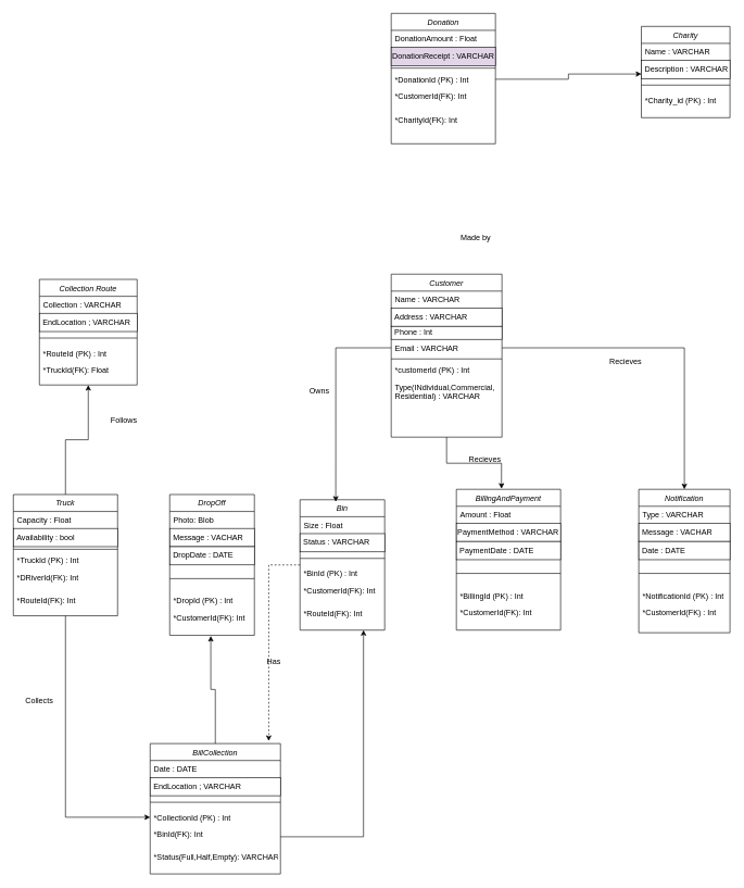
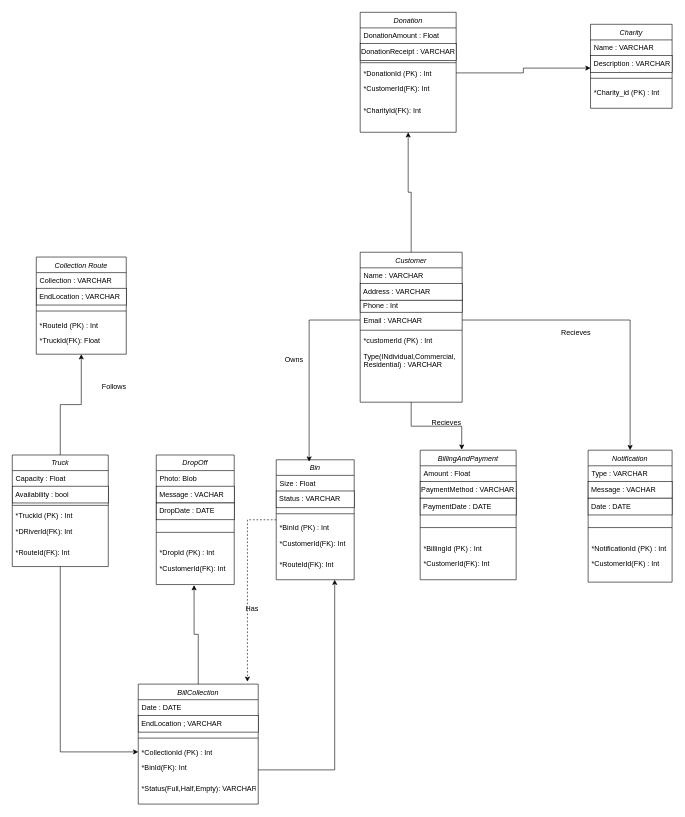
- <mxCell id="13" value="DonationReceipt : VARCHAR" style="rounded=0;whiteSpace=wrap;html=1;align=left;fillColor=#e1d5e7;" parent="11" vertex="1"><mxGeometry y="52" width="160" height="28" as="geometry" /></mxCell>
+ <mxCell id="13" value="DonationReceipt : VARCHAR" style="rounded=0;whiteSpace=wrap;html=1;align=left;" parent="11" vertex="1"><mxGeometry y="52" width="160" height="28" as="geometry" /></mxCell>
+ <mxCell id="2" style="edgeStyle=orthogonalEdgeStyle;rounded=0;orthogonalLoop=1;jettySize=auto;html=1;entryX=0.5;entryY=1;entryDx=0;entryDy=0;" parent="1" source="3" target="11" edge="1"><mxGeometry relative="1" as="geometry" /></mxCell>
- <mxCell id="72" value="Made by" style="text;html=1;align=center;verticalAlign=middle;whiteSpace=wrap;rounded=0;" parent="1" vertex="1"><mxGeometry x="700" y="350" width="60" height="30" as="geometry" /></mxCell>
- <mxCell id="79" value="Collects" style="text;html=1;align=center;verticalAlign=middle;whiteSpace=wrap;rounded=0;" parent="1" vertex="1"><mxGeometry x="30" y="1060" width="60" height="30" as="geometry" /></mxCell>
